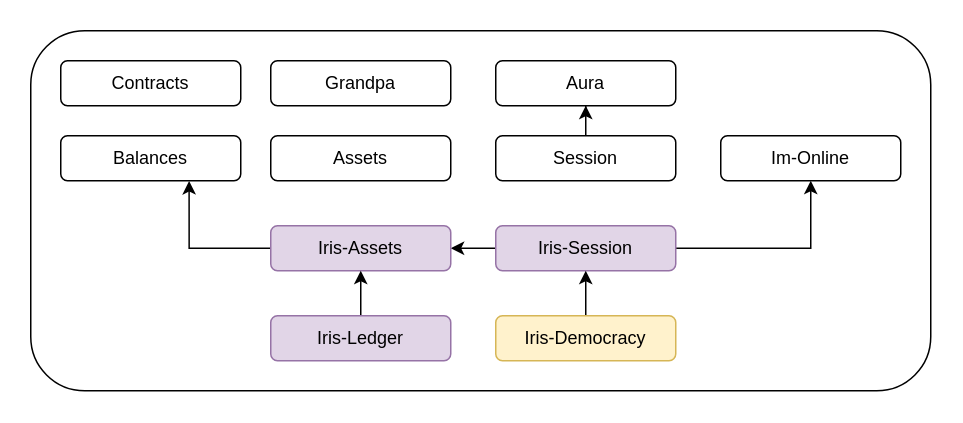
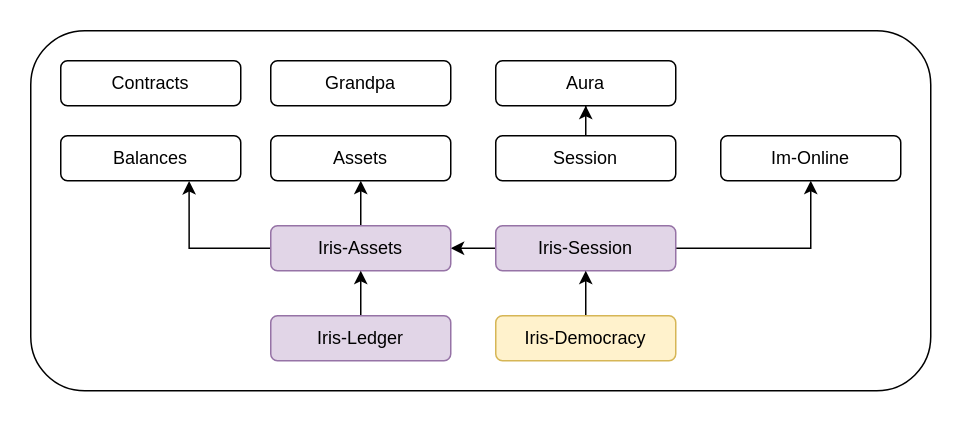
+ <mxCell id="8" value="" style="edgeStyle=orthogonalEdgeStyle;rounded=0;orthogonalLoop=1;jettySize=auto;html=1;" parent="1" source="10" target="13" edge="1"><mxGeometry relative="1" as="geometry" /></mxCell>
